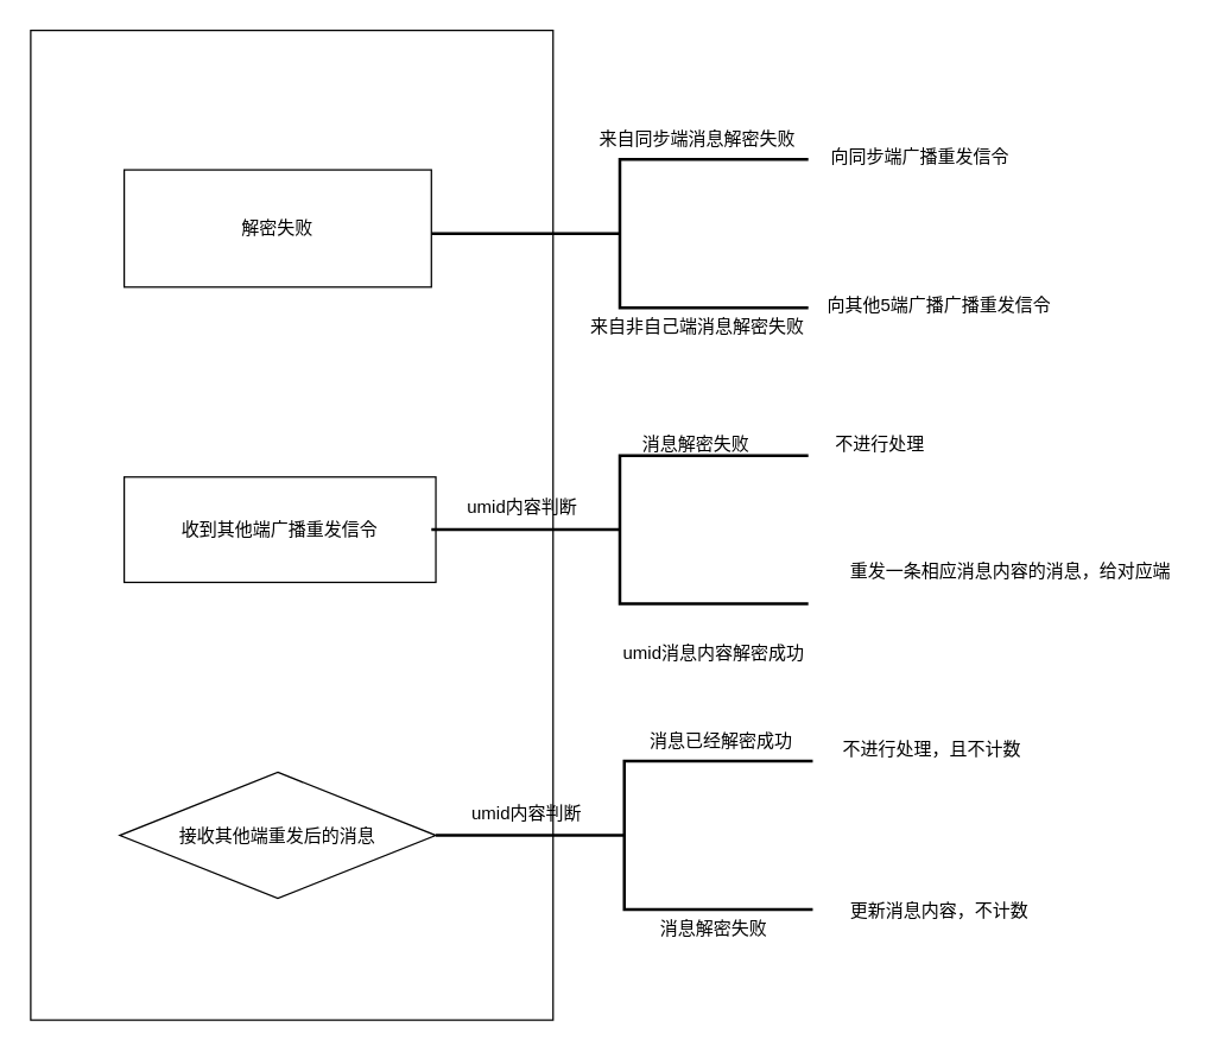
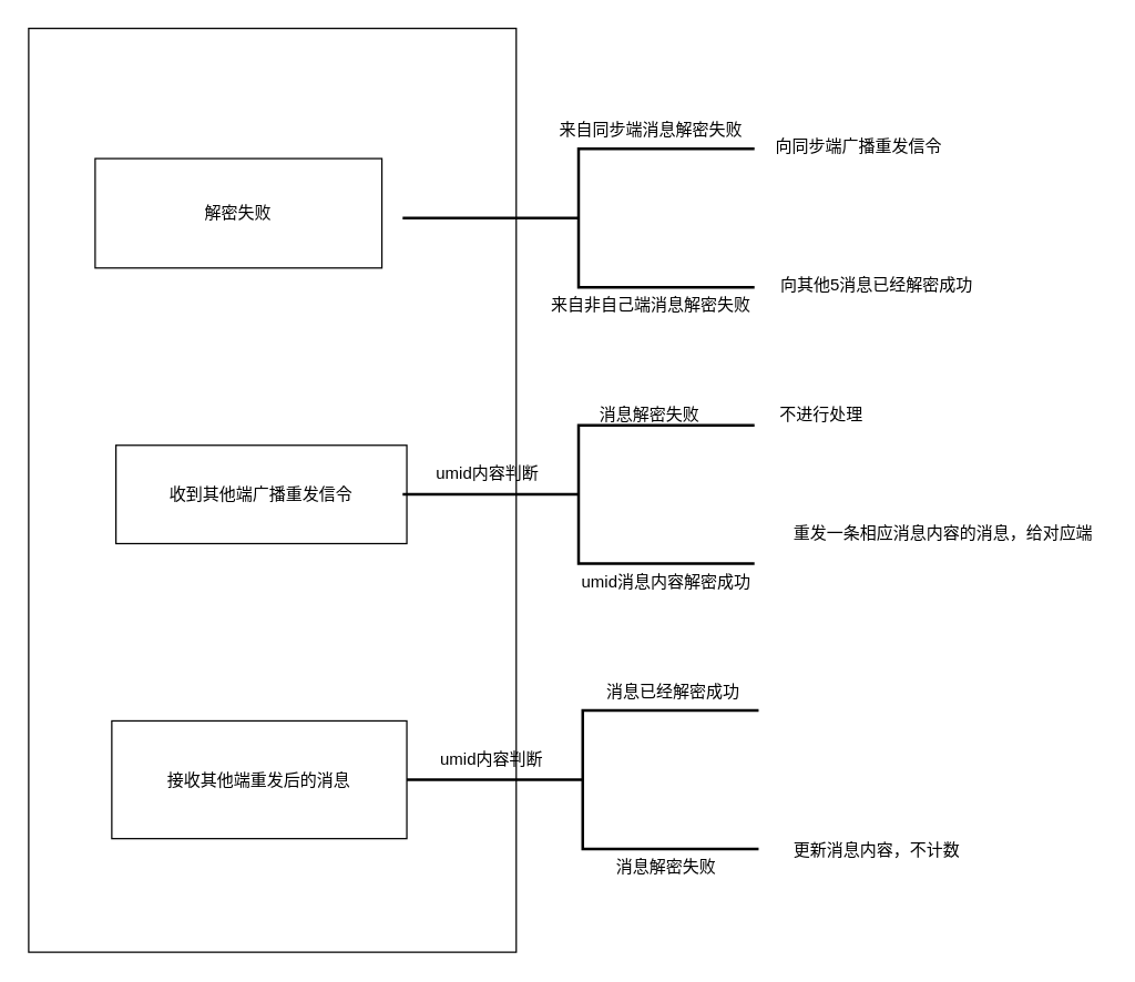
- <mxCell id="3" value="解密失败" style="rounded=0;whiteSpace=wrap;html=1;" vertex="1" parent="1"><mxGeometry x="83" y="114" width="207" height="79" as="geometry" /></mxCell>
+ <mxCell id="3" value="解密失败" style="rounded=0;whiteSpace=wrap;html=1;" vertex="1" parent="1"><mxGeometry x="68" y="114" width="207" height="79" as="geometry" /></mxCell>
- <mxCell id="10" value="向其他5端广播广播重发信令" style="text;html=1;align=center;verticalAlign=middle;resizable=0;points=[];autosize=1;strokeColor=none;fillColor=none;" vertex="1" parent="1"><mxGeometry x="547" y="193" width="169" height="26" as="geometry" /></mxCell>
+ <mxCell id="10" value="向其他5消息已经解密成功" style="text;html=1;align=center;verticalAlign=middle;resizable=0;points=[];autosize=1;strokeColor=none;fillColor=none;" vertex="1" parent="1"><mxGeometry x="547" y="193" width="169" height="26" as="geometry" /></mxCell>
- <mxCell id="15" value="umid消息内容解密成功" style="text;html=1;align=center;verticalAlign=middle;resizable=0;points=[];autosize=1;strokeColor=none;fillColor=none;" vertex="1" parent="1"><mxGeometry x="410" y="426.5" width="140" height="26" as="geometry" /></mxCell>
+ <mxCell id="15" value="umid消息内容解密成功" style="text;html=1;align=center;verticalAlign=middle;resizable=0;points=[];autosize=1;strokeColor=none;fillColor=none;" vertex="1" parent="1"><mxGeometry x="410" y="406.5" width="140" height="26" as="geometry" /></mxCell>
- <mxCell id="20" value="不进行处理，且不计数" style="text;html=1;align=center;verticalAlign=middle;resizable=0;points=[];autosize=1;strokeColor=none;fillColor=none;" vertex="1" parent="1"><mxGeometry x="558" y="492" width="138" height="26" as="geometry" /></mxCell>
- <mxCell id="5" value="接收其他端重发后的消息" style="rhombus;whiteSpace=wrap;html=1;" vertex="1" parent="1"><mxGeometry x="80" y="520" width="213" height="85" as="geometry" /></mxCell>
+ <mxCell id="5" value="接收其他端重发后的消息" style="rounded=0;whiteSpace=wrap;html=1;" vertex="1" parent="1"><mxGeometry x="80" y="520" width="213" height="85" as="geometry" /></mxCell>
